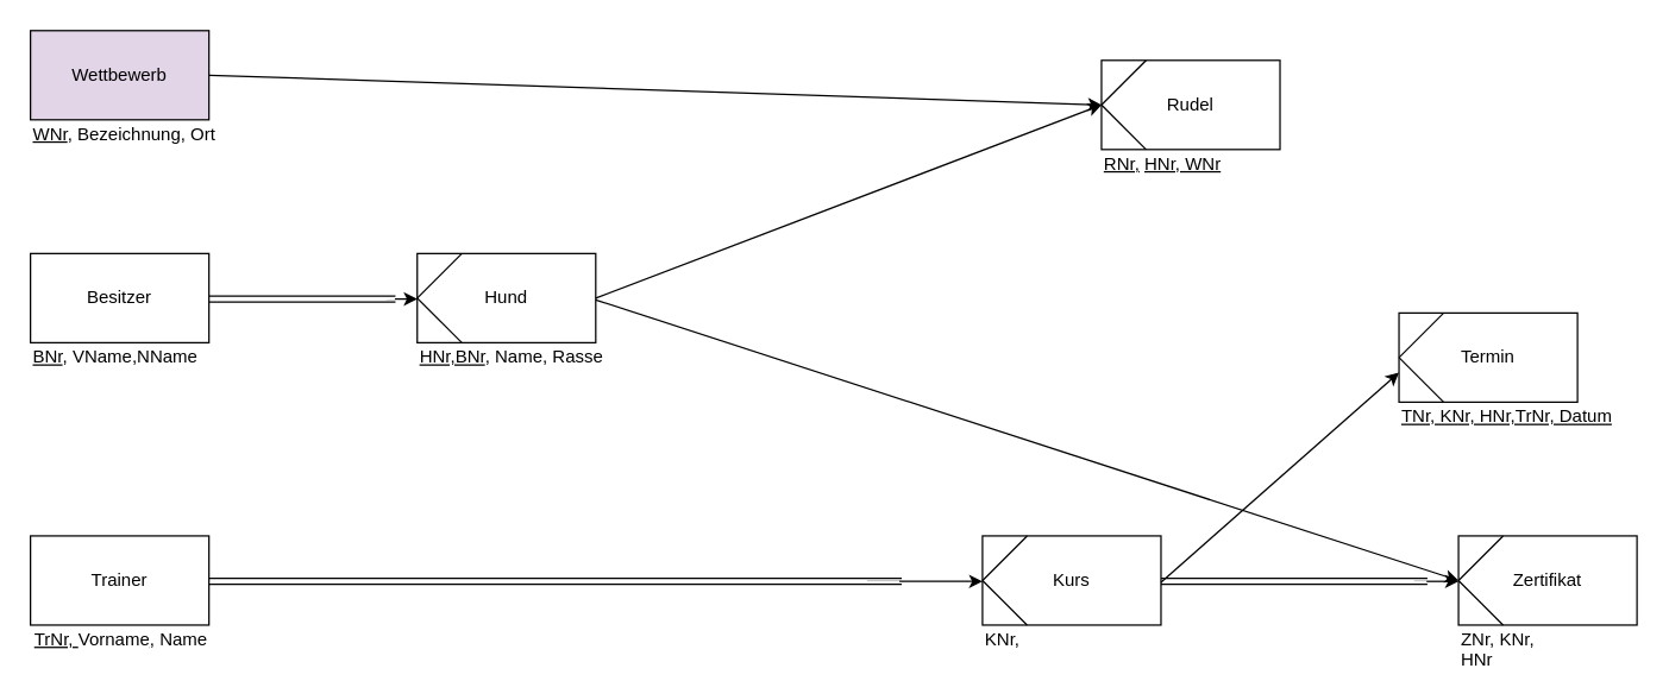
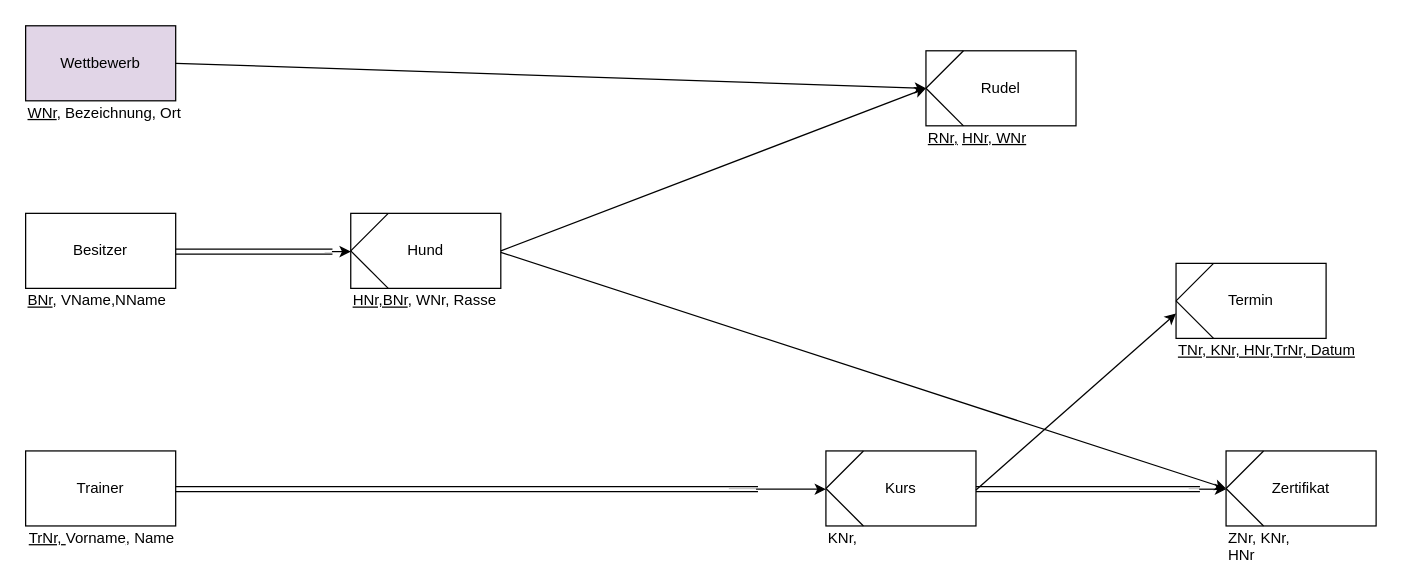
- <mxCell id="9" value="&lt;u&gt;HNr,BNr&lt;/u&gt;, Name, Rasse" style="text;html=1;strokeColor=none;fillColor=none;align=left;verticalAlign=top;whiteSpace=wrap;rounded=0;fontFamily=Helvetica;horizontal=1;" vertex="1" parent="5"><mxGeometry y="56" width="140" height="20" as="geometry" /></mxCell>
+ <mxCell id="9" value="&lt;u&gt;HNr,BNr&lt;/u&gt;, WNr, Rasse" style="text;html=1;strokeColor=none;fillColor=none;align=left;verticalAlign=top;whiteSpace=wrap;rounded=0;fontFamily=Helvetica;horizontal=1;" vertex="1" parent="5"><mxGeometry y="56" width="140" height="20" as="geometry" /></mxCell>
